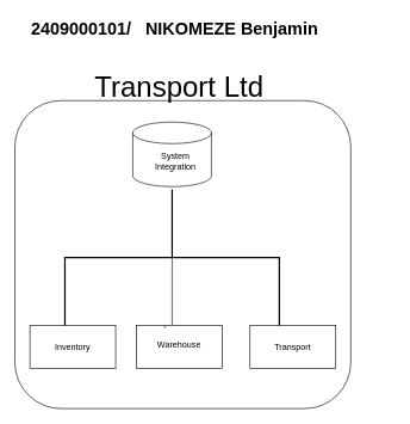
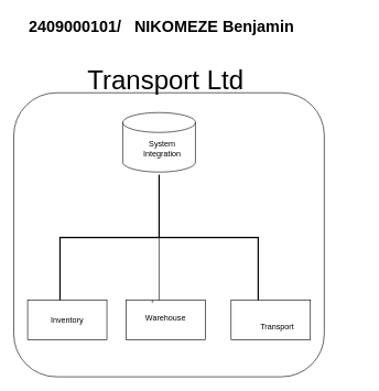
- <mxCell id="8" value="Transport" style="text;html=1;align=center;verticalAlign=middle;whiteSpace=wrap;rounded=0;" vertex="1" parent="1"><mxGeometry x="379" y="469" width="60" height="30" as="geometry" /></mxCell>
+ <mxCell id="8" value="Transport" style="text;html=1;align=center;verticalAlign=middle;whiteSpace=wrap;rounded=0;" vertex="1" parent="1"><mxGeometry x="389" y="479" width="60" height="30" as="geometry" /></mxCell>
